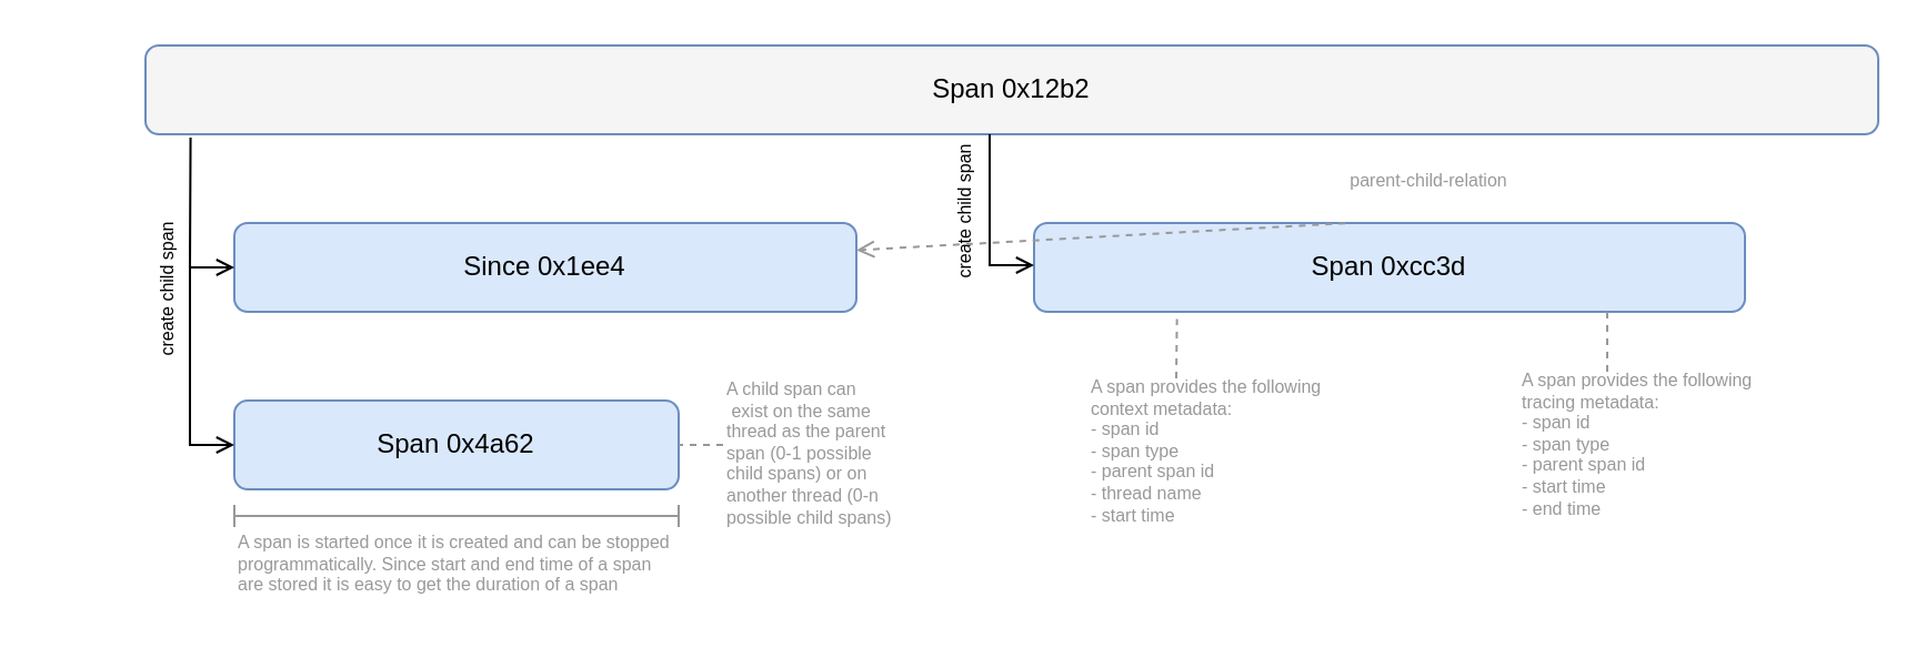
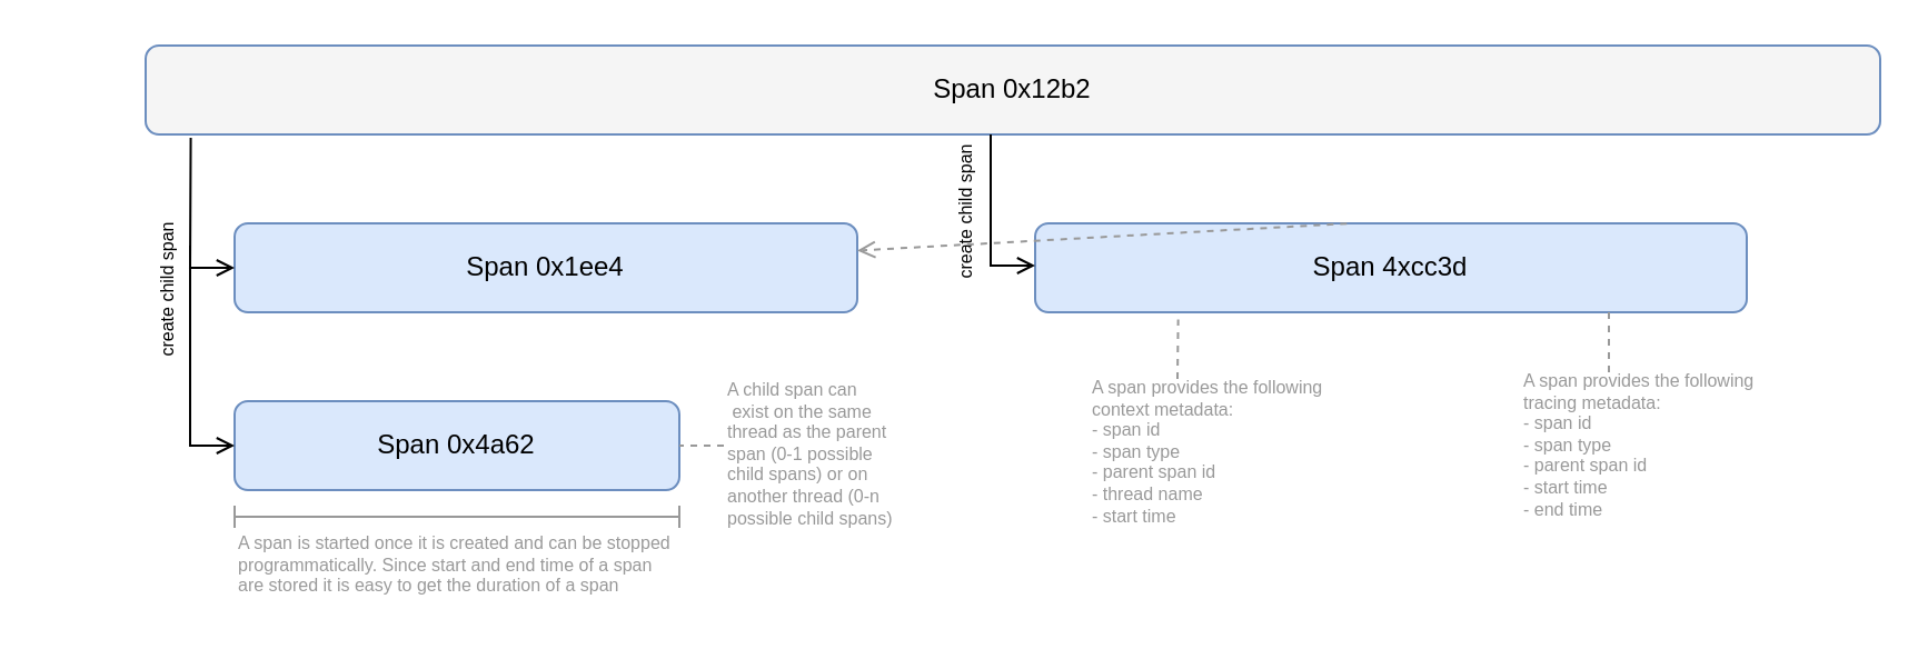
- <mxCell id="12" value="parent-child-relation" style="text;html=1;strokeColor=none;fillColor=none;align=center;verticalAlign=middle;whiteSpace=wrap;rounded=0;fontColor=#999999;fontSize=8;" vertex="1" parent="1"><mxGeometry x="603" y="66" width="80" height="30" as="geometry" /></mxCell>
- <mxCell id="3" value="Since 0x1ee4" style="rounded=1;whiteSpace=wrap;html=1;fillColor=#dae8fc;strokeColor=#6c8ebf;" vertex="1" parent="1"><mxGeometry x="105" y="100" width="280" height="40" as="geometry" /></mxCell>
+ <mxCell id="3" value="Span 0x1ee4" style="rounded=1;whiteSpace=wrap;html=1;fillColor=#dae8fc;strokeColor=#6c8ebf;" vertex="1" parent="1"><mxGeometry x="105" y="100" width="280" height="40" as="geometry" /></mxCell>
- <mxCell id="5" value="Span 0xcc3d" style="rounded=1;whiteSpace=wrap;html=1;fillColor=#dae8fc;strokeColor=#6c8ebf;" vertex="1" parent="1"><mxGeometry x="465" y="100" width="320" height="40" as="geometry" /></mxCell>
+ <mxCell id="5" value="Span 4xcc3d" style="rounded=1;whiteSpace=wrap;html=1;fillColor=#dae8fc;strokeColor=#6c8ebf;" vertex="1" parent="1"><mxGeometry x="465" y="100" width="320" height="40" as="geometry" /></mxCell>
